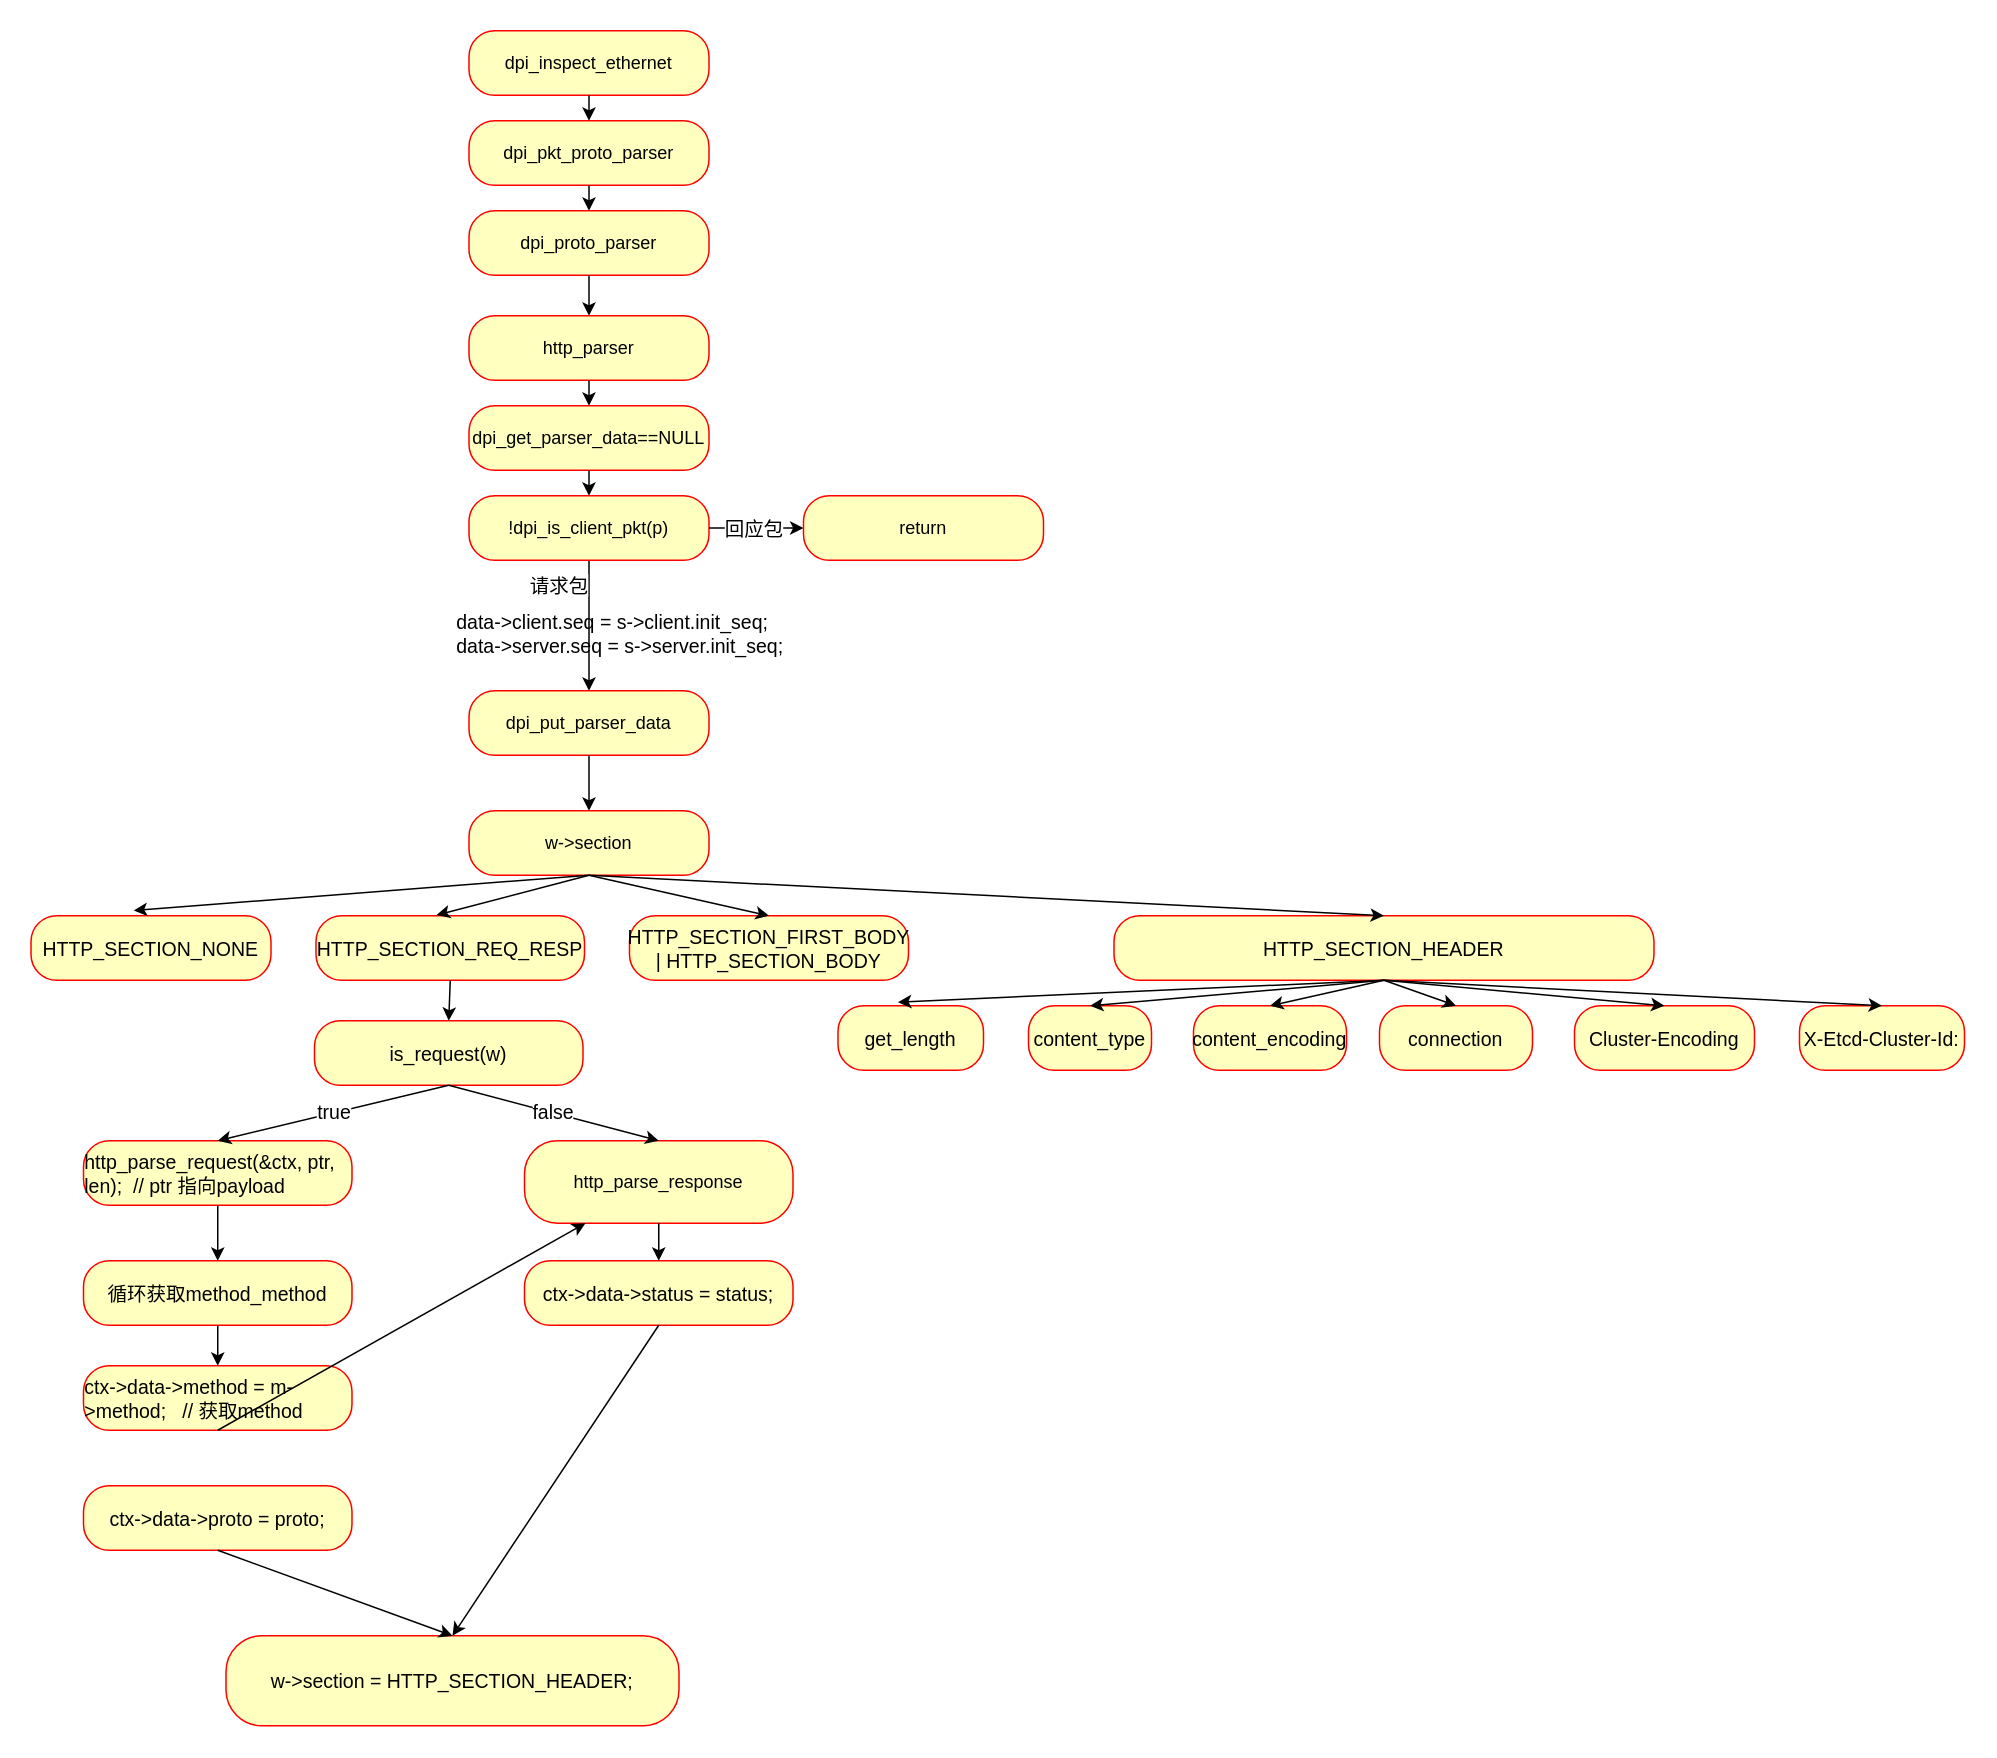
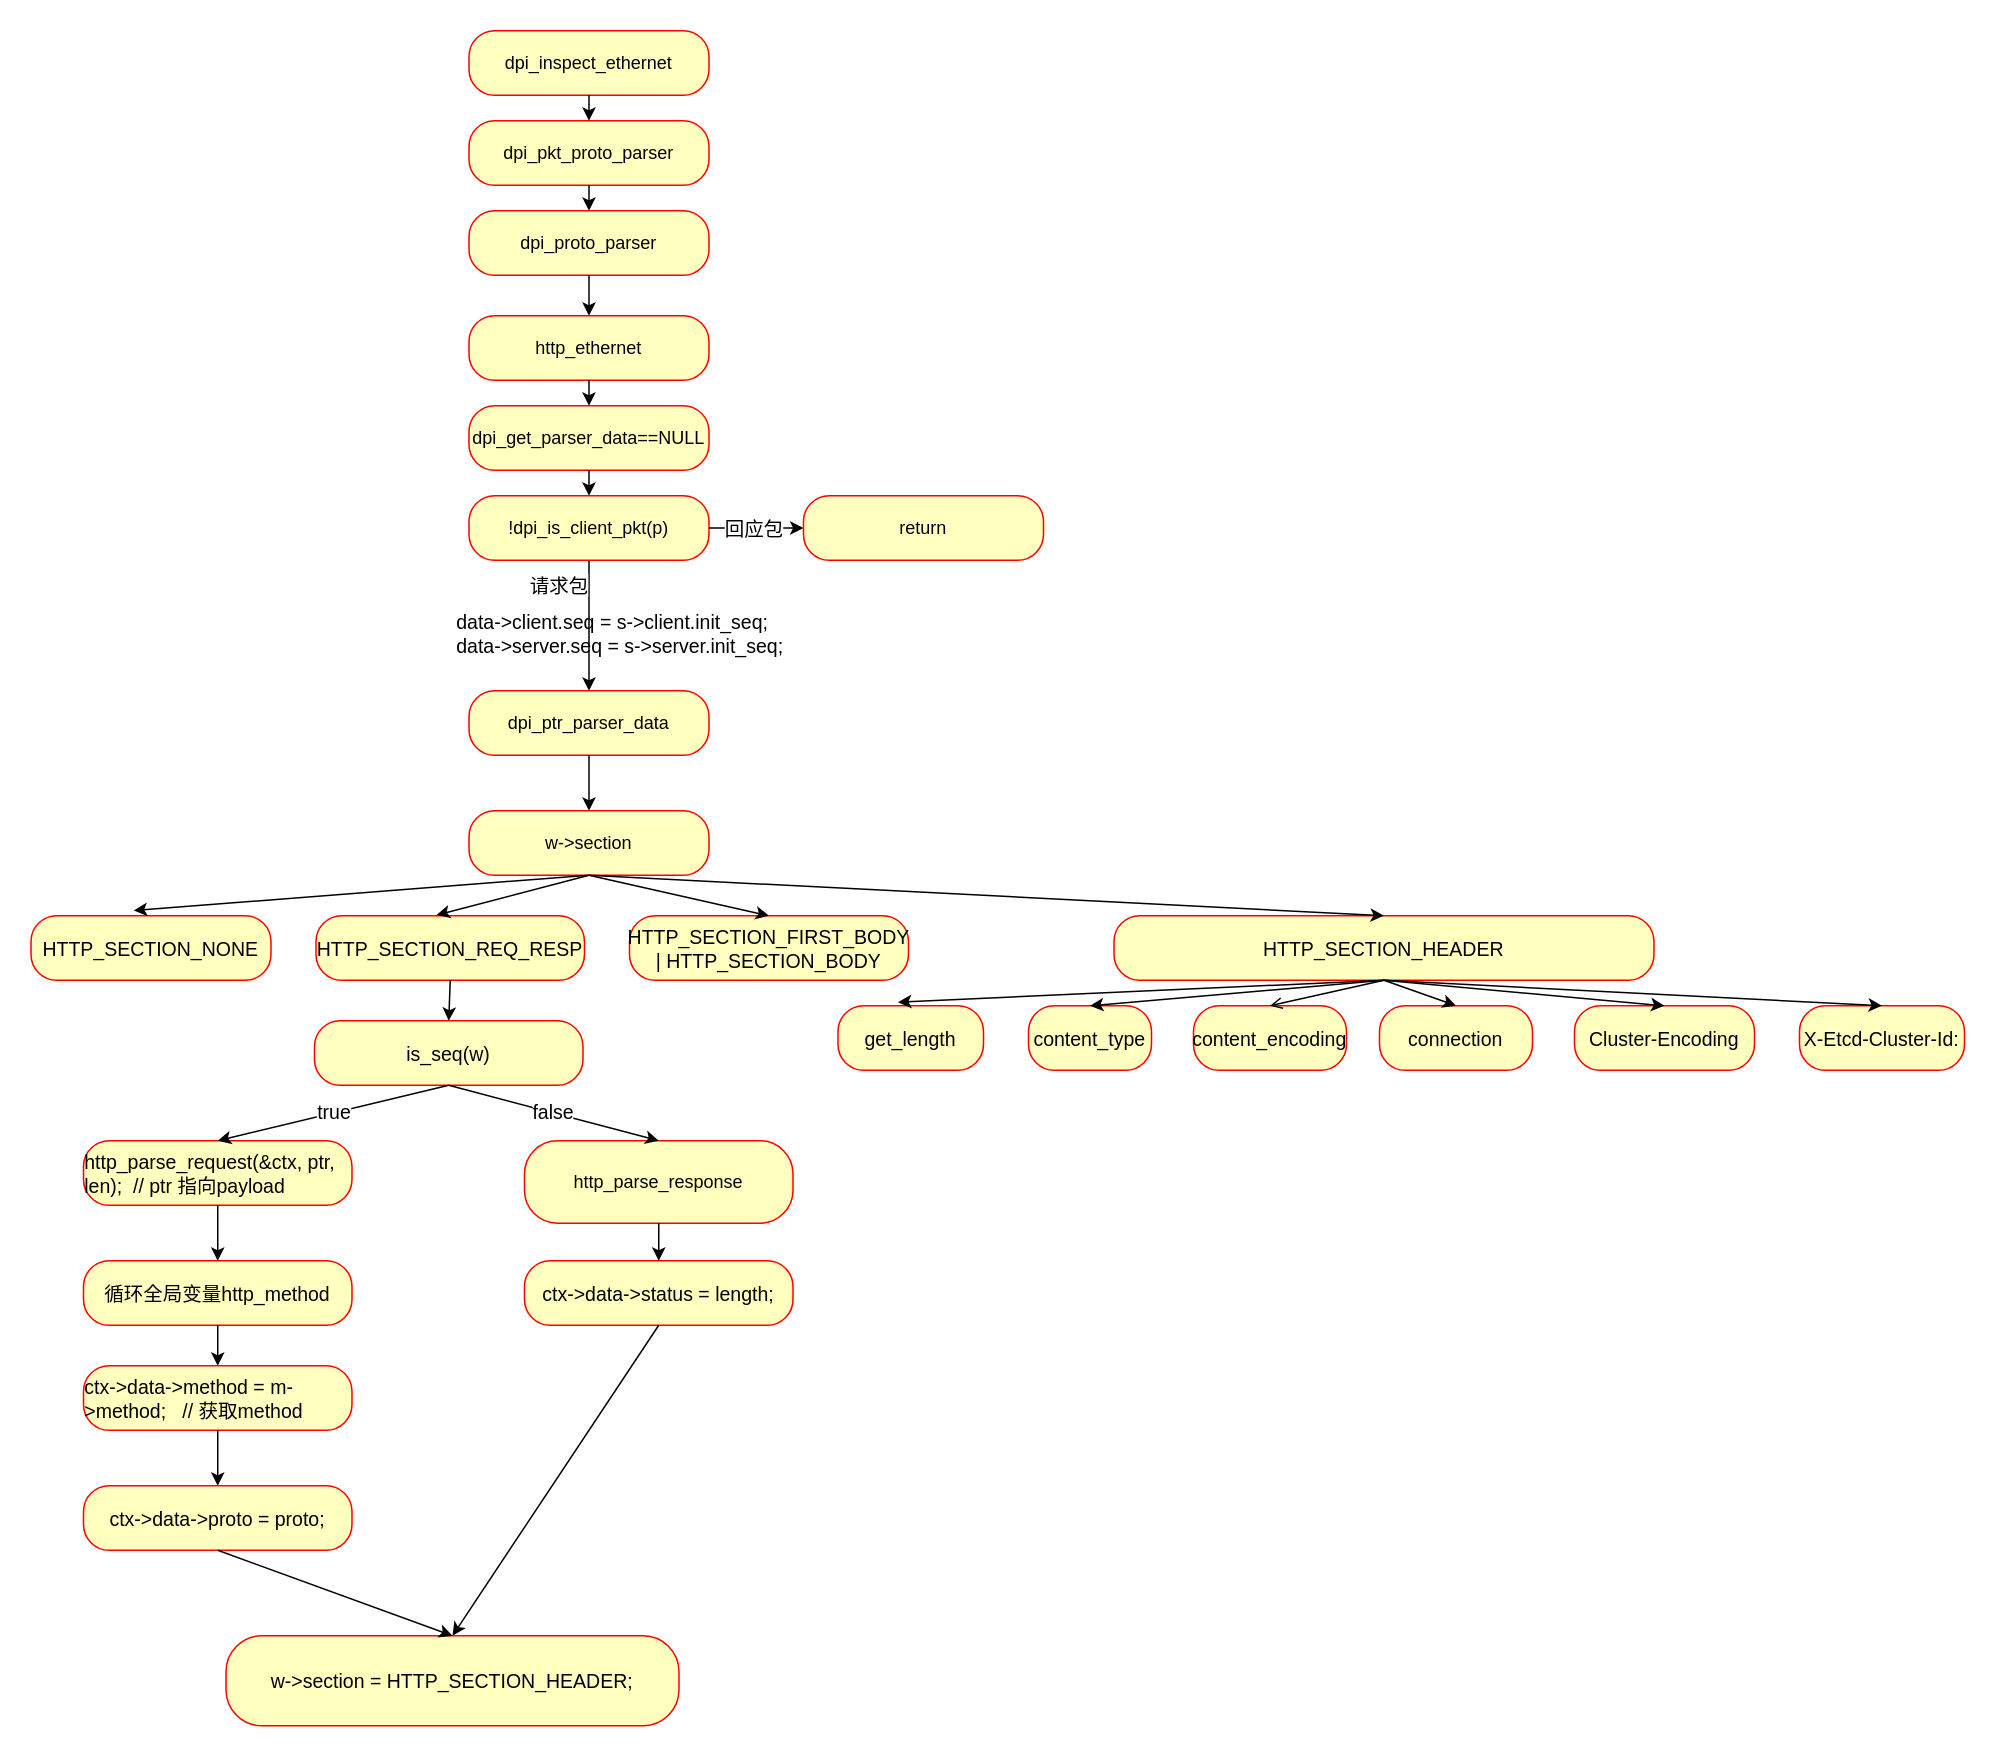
- <mxCell id="2" value="http_parser" style="rounded=1;whiteSpace=wrap;arcSize=40;fontColor=#000000;fillColor=#ffffc0;strokeColor=#ff0000;fontSize=12;html=1;" vertex="1" parent="1"><mxGeometry x="312" y="210" width="160" height="43" as="geometry" /></mxCell>
+ <mxCell id="2" value="http_ethernet" style="rounded=1;whiteSpace=wrap;arcSize=40;fontColor=#000000;fillColor=#ffffc0;strokeColor=#ff0000;fontSize=12;html=1;" vertex="1" parent="1"><mxGeometry x="312" y="210" width="160" height="43" as="geometry" /></mxCell>
- <mxCell id="6" value="dpi_put_parser_data" style="rounded=1;whiteSpace=wrap;arcSize=40;fontColor=#000000;fillColor=#ffffc0;strokeColor=#ff0000;fontSize=12;html=1;" vertex="1" parent="1"><mxGeometry x="312" y="460" width="160" height="43" as="geometry" /></mxCell>
+ <mxCell id="6" value="dpi_ptr_parser_data" style="rounded=1;whiteSpace=wrap;arcSize=40;fontColor=#000000;fillColor=#ffffc0;strokeColor=#ff0000;fontSize=12;html=1;" vertex="1" parent="1"><mxGeometry x="312" y="460" width="160" height="43" as="geometry" /></mxCell>
- <mxCell id="47" value="" style="endArrow=classic;html=1;fontSize=13;fontColor=#000000;curved=1;exitX=0.5;exitY=1;exitDx=0;exitDy=0;entryX=0.5;entryY=0;entryDx=0;entryDy=0;" edge="1" parent="1" source="14" target="41"><mxGeometry width="50" height="50" relative="1" as="geometry"><mxPoint x="764" y="830" as="sourcePoint" /><mxPoint x="814" y="780" as="targetPoint" /></mxGeometry></mxCell>
+ <mxCell id="47" value="" style="endArrow=open;html=1;fontSize=13;fontColor=#000000;curved=1;exitX=0.5;exitY=1;exitDx=0;exitDy=0;entryX=0.5;entryY=0;entryDx=0;entryDy=0;" edge="1" parent="1" source="14" target="41"><mxGeometry width="50" height="50" relative="1" as="geometry"><mxPoint x="764" y="830" as="sourcePoint" /><mxPoint x="814" y="780" as="targetPoint" /></mxGeometry></mxCell>
- <mxCell id="22" value="&lt;div style=&quot;text-align: left;&quot;&gt;&lt;span style=&quot;background-color: initial; font-size: 13px;&quot;&gt;is_request(w)&lt;/span&gt;&lt;/div&gt;" style="rounded=1;whiteSpace=wrap;arcSize=40;fontColor=#000000;fillColor=#ffffc0;strokeColor=#ff0000;fontSize=12;html=1;" vertex="1" parent="1"><mxGeometry x="209" y="680" width="179" height="43" as="geometry" /></mxCell>
+ <mxCell id="22" value="&lt;div style=&quot;text-align: left;&quot;&gt;&lt;span style=&quot;background-color: initial; font-size: 13px;&quot;&gt;is_seq(w)&lt;/span&gt;&lt;/div&gt;" style="rounded=1;whiteSpace=wrap;arcSize=40;fontColor=#000000;fillColor=#ffffc0;strokeColor=#ff0000;fontSize=12;html=1;" vertex="1" parent="1"><mxGeometry x="209" y="680" width="179" height="43" as="geometry" /></mxCell>
- <mxCell id="24" value="&lt;div style=&quot;text-align: left;&quot;&gt;&lt;span style=&quot;font-size: 13px;&quot;&gt;循环&lt;/span&gt;&lt;span style=&quot;background-color: initial; font-size: 13px;&quot;&gt;获取method_method&lt;/span&gt;&lt;/div&gt;" style="rounded=1;whiteSpace=wrap;arcSize=40;fontColor=#000000;fillColor=#ffffc0;strokeColor=#ff0000;fontSize=12;html=1;" vertex="1" parent="1"><mxGeometry x="55" y="840" width="179" height="43" as="geometry" /></mxCell>
+ <mxCell id="24" value="&lt;div style=&quot;text-align: left;&quot;&gt;&lt;span style=&quot;font-size: 13px;&quot;&gt;循环&lt;/span&gt;&lt;span style=&quot;background-color: initial; font-size: 13px;&quot;&gt;全局变量http_method&lt;/span&gt;&lt;/div&gt;" style="rounded=1;whiteSpace=wrap;arcSize=40;fontColor=#000000;fillColor=#ffffc0;strokeColor=#ff0000;fontSize=12;html=1;" vertex="1" parent="1"><mxGeometry x="55" y="840" width="179" height="43" as="geometry" /></mxCell>
- <mxCell id="31" value="&lt;div style=&quot;text-align: left;&quot;&gt;&lt;span style=&quot;font-size: 13px;&quot;&gt;ctx-&amp;gt;data-&amp;gt;status = status;&lt;/span&gt;&lt;br&gt;&lt;/div&gt;" style="rounded=1;whiteSpace=wrap;arcSize=40;fontColor=#000000;fillColor=#ffffc0;strokeColor=#ff0000;fontSize=12;html=1;" vertex="1" parent="1"><mxGeometry x="349" y="840" width="179" height="43" as="geometry" /></mxCell>
+ <mxCell id="31" value="&lt;div style=&quot;text-align: left;&quot;&gt;&lt;span style=&quot;font-size: 13px;&quot;&gt;ctx-&amp;gt;data-&amp;gt;status = length;&lt;/span&gt;&lt;br&gt;&lt;/div&gt;" style="rounded=1;whiteSpace=wrap;arcSize=40;fontColor=#000000;fillColor=#ffffc0;strokeColor=#ff0000;fontSize=12;html=1;" vertex="1" parent="1"><mxGeometry x="349" y="840" width="179" height="43" as="geometry" /></mxCell>
- <mxCell id="35" value="" style="endArrow=classic;html=1;fontSize=13;fontColor=#000000;curved=1;exitX=0.5;exitY=1;exitDx=0;exitDy=0;" edge="1" parent="1" source="25" target="30"><mxGeometry width="50" height="50" relative="1" as="geometry"><mxPoint x="742" y="850" as="sourcePoint" /><mxPoint x="792" y="800" as="targetPoint" /></mxGeometry></mxCell>
+ <mxCell id="35" value="" style="endArrow=classic;html=1;fontSize=13;fontColor=#000000;curved=1;exitX=0.5;exitY=1;exitDx=0;exitDy=0;" edge="1" parent="1" source="25" target="29"><mxGeometry width="50" height="50" relative="1" as="geometry"><mxPoint x="742" y="850" as="sourcePoint" /><mxPoint x="792" y="800" as="targetPoint" /></mxGeometry></mxCell>
